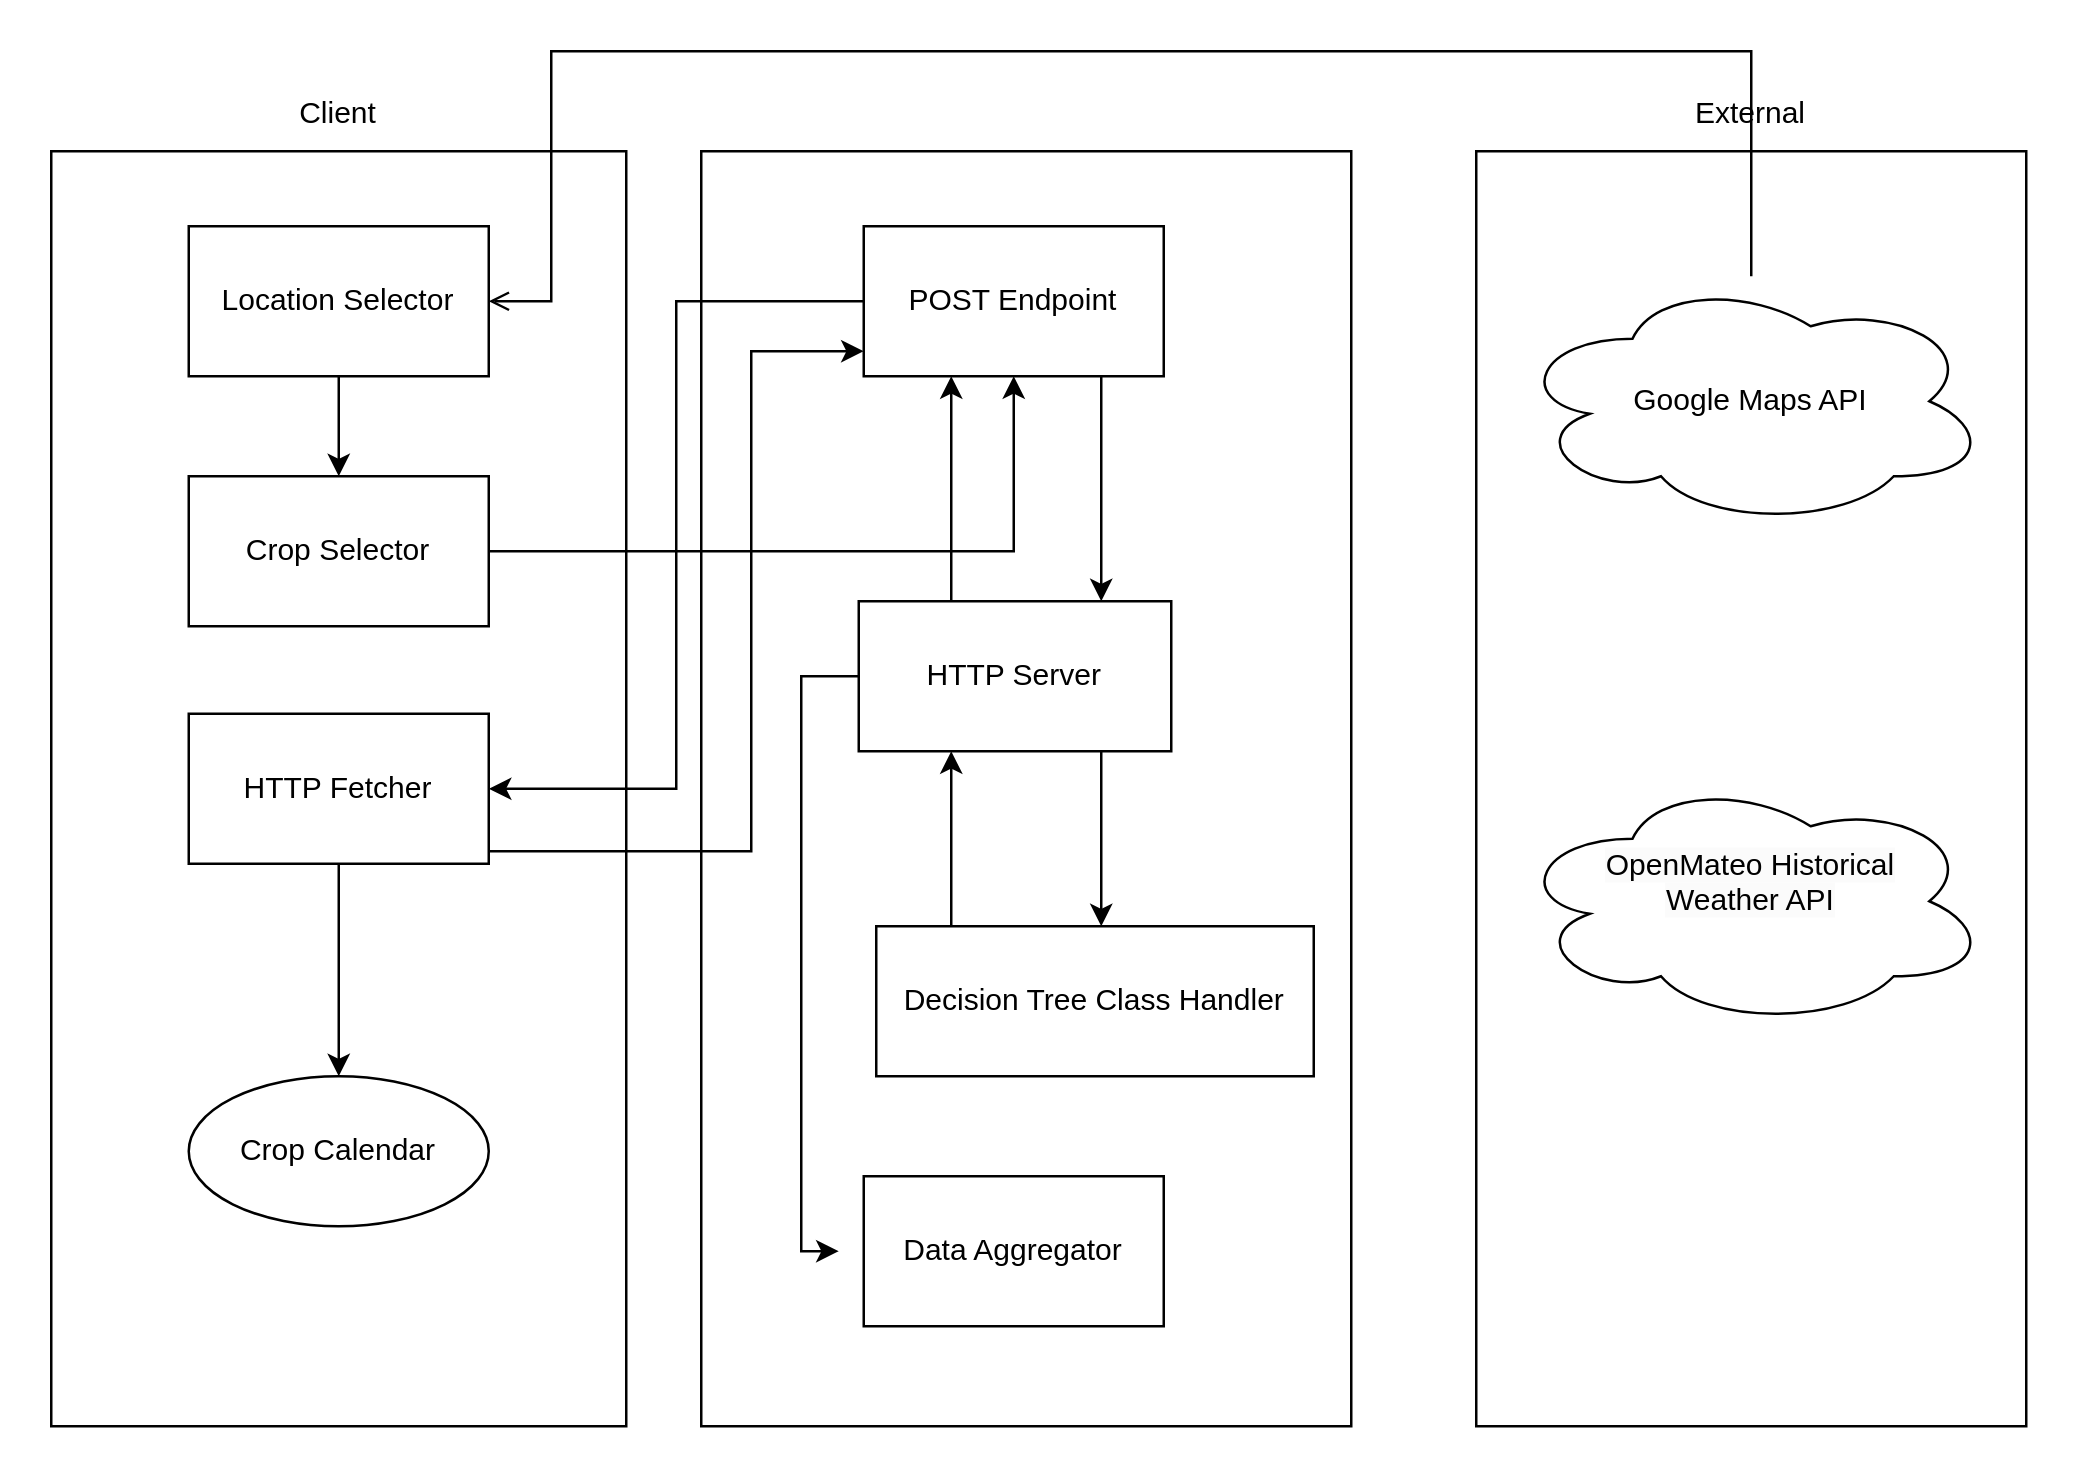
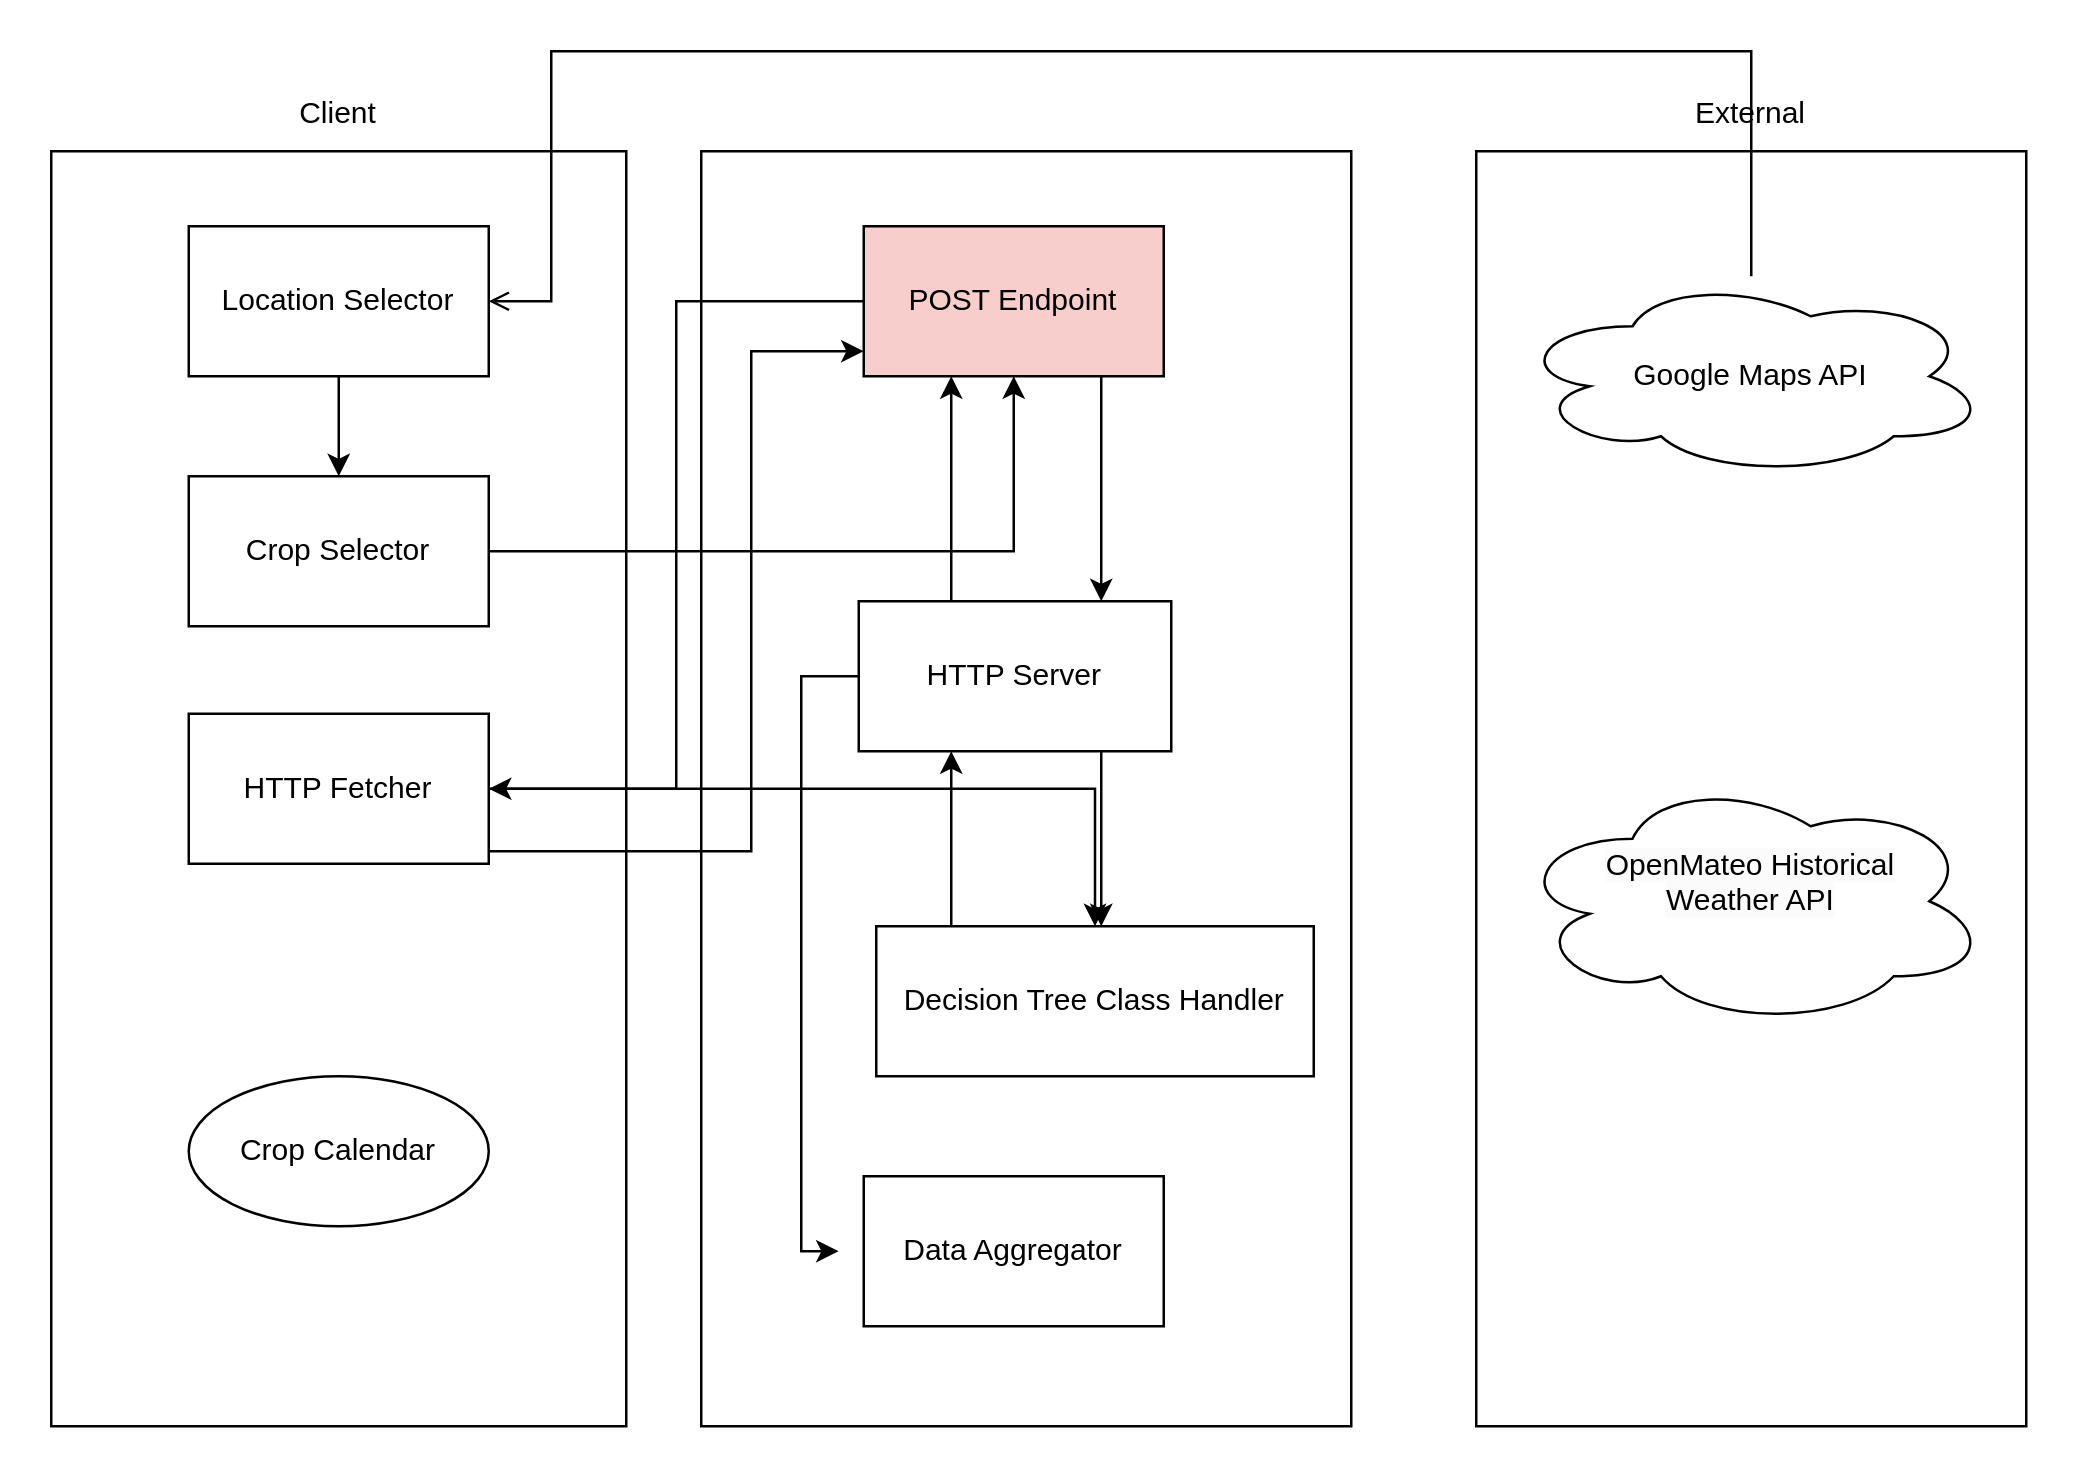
- <mxCell id="12" value="POST Endpoint" style="rounded=0;whiteSpace=wrap;html=1;" vertex="1" parent="1"><mxGeometry x="345" y="90" width="120" height="60" as="geometry" /></mxCell>
+ <mxCell id="12" value="POST Endpoint" style="rounded=0;whiteSpace=wrap;html=1;fillColor=#f8cecc;" vertex="1" parent="1"><mxGeometry x="345" y="90" width="120" height="60" as="geometry" /></mxCell>
- <mxCell id="8" value="Google Maps API" style="ellipse;shape=cloud;whiteSpace=wrap;html=1;" vertex="1" parent="1"><mxGeometry x="605" y="110" width="190" height="100" as="geometry" /></mxCell>
+ <mxCell id="8" value="Google Maps API" style="ellipse;shape=cloud;whiteSpace=wrap;html=1;" vertex="1" parent="1"><mxGeometry x="605" y="110" width="190" height="80" as="geometry" /></mxCell>
- <mxCell id="23" style="edgeStyle=orthogonalEdgeStyle;rounded=0;orthogonalLoop=1;jettySize=auto;html=1;" edge="1" parent="1" source="24" target="21"><mxGeometry relative="1" as="geometry" /></mxCell>
+ <mxCell id="23" style="edgeStyle=orthogonalEdgeStyle;rounded=0;orthogonalLoop=1;jettySize=auto;html=1;" edge="1" parent="1" source="24" target="15"><mxGeometry relative="1" as="geometry" /></mxCell>
